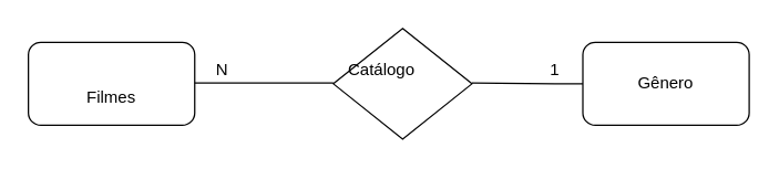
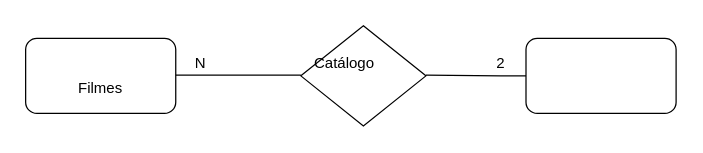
- <mxCell id="10" value="1&lt;br&gt;" style="text;html=1;strokeColor=none;fillColor=none;align=center;verticalAlign=middle;whiteSpace=wrap;rounded=0;" vertex="1" parent="1"><mxGeometry x="380" y="40" width="40" height="20" as="geometry" /></mxCell>
+ <mxCell id="10" value="2&lt;br&gt;" style="text;html=1;strokeColor=none;fillColor=none;align=center;verticalAlign=middle;whiteSpace=wrap;rounded=0;" vertex="1" parent="1"><mxGeometry x="380" y="40" width="40" height="20" as="geometry" /></mxCell>
- <mxCell id="9" value="Gênero" style="text;html=1;strokeColor=none;fillColor=none;align=center;verticalAlign=middle;whiteSpace=wrap;rounded=0;" vertex="1" parent="1"><mxGeometry x="460" y="50" width="40" height="20" as="geometry" /></mxCell>
